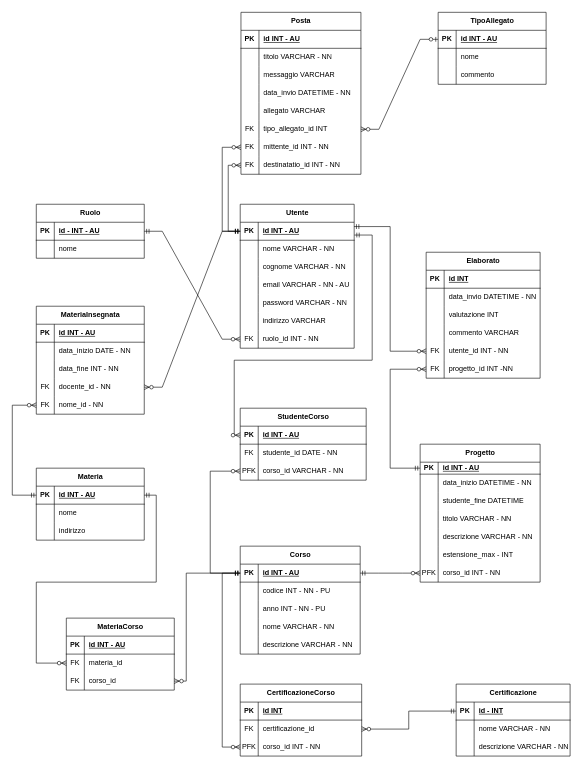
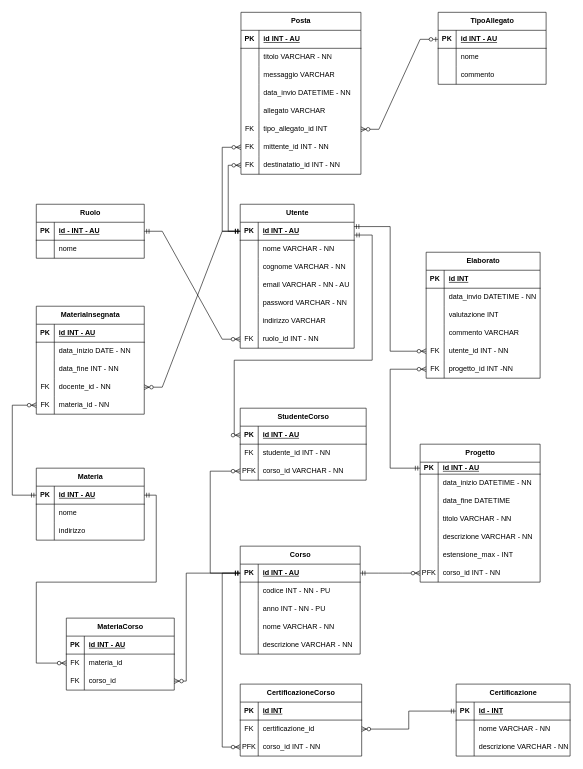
- <mxCell id="124" value="nome_id - NN" style="shape=partialRectangle;connectable=0;fillColor=none;top=0;left=0;bottom=0;right=0;align=left;spacingLeft=6;overflow=hidden;whiteSpace=wrap;html=1;" parent="122" vertex="1"><mxGeometry x="30" width="150" height="30" as="geometry"><mxRectangle width="150" height="30" as="alternateBounds" /></mxGeometry></mxCell>
+ <mxCell id="124" value="materia_id - NN" style="shape=partialRectangle;connectable=0;fillColor=none;top=0;left=0;bottom=0;right=0;align=left;spacingLeft=6;overflow=hidden;whiteSpace=wrap;html=1;" parent="122" vertex="1"><mxGeometry x="30" width="150" height="30" as="geometry"><mxRectangle width="150" height="30" as="alternateBounds" /></mxGeometry></mxCell>
- <mxCell id="38" value="studente_id DATE - NN" style="shape=partialRectangle;connectable=0;fillColor=none;top=0;left=0;bottom=0;right=0;align=left;spacingLeft=6;overflow=hidden;whiteSpace=wrap;html=1;" parent="36" vertex="1"><mxGeometry x="30" width="180" height="30" as="geometry"><mxRectangle width="180" height="30" as="alternateBounds" /></mxGeometry></mxCell>
+ <mxCell id="38" value="studente_id INT - NN" style="shape=partialRectangle;connectable=0;fillColor=none;top=0;left=0;bottom=0;right=0;align=left;spacingLeft=6;overflow=hidden;whiteSpace=wrap;html=1;" parent="36" vertex="1"><mxGeometry x="30" width="180" height="30" as="geometry"><mxRectangle width="180" height="30" as="alternateBounds" /></mxGeometry></mxCell>
- <mxCell id="51" value="studente_fine DATETIME" style="shape=partialRectangle;connectable=0;fillColor=none;top=0;left=0;bottom=0;right=0;align=left;spacingLeft=6;overflow=hidden;whiteSpace=wrap;html=1;" parent="49" vertex="1"><mxGeometry x="30" width="170" height="30" as="geometry"><mxRectangle width="170" height="30" as="alternateBounds" /></mxGeometry></mxCell>
+ <mxCell id="51" value="data_fine DATETIME" style="shape=partialRectangle;connectable=0;fillColor=none;top=0;left=0;bottom=0;right=0;align=left;spacingLeft=6;overflow=hidden;whiteSpace=wrap;html=1;" parent="49" vertex="1"><mxGeometry x="30" width="170" height="30" as="geometry"><mxRectangle width="170" height="30" as="alternateBounds" /></mxGeometry></mxCell>
